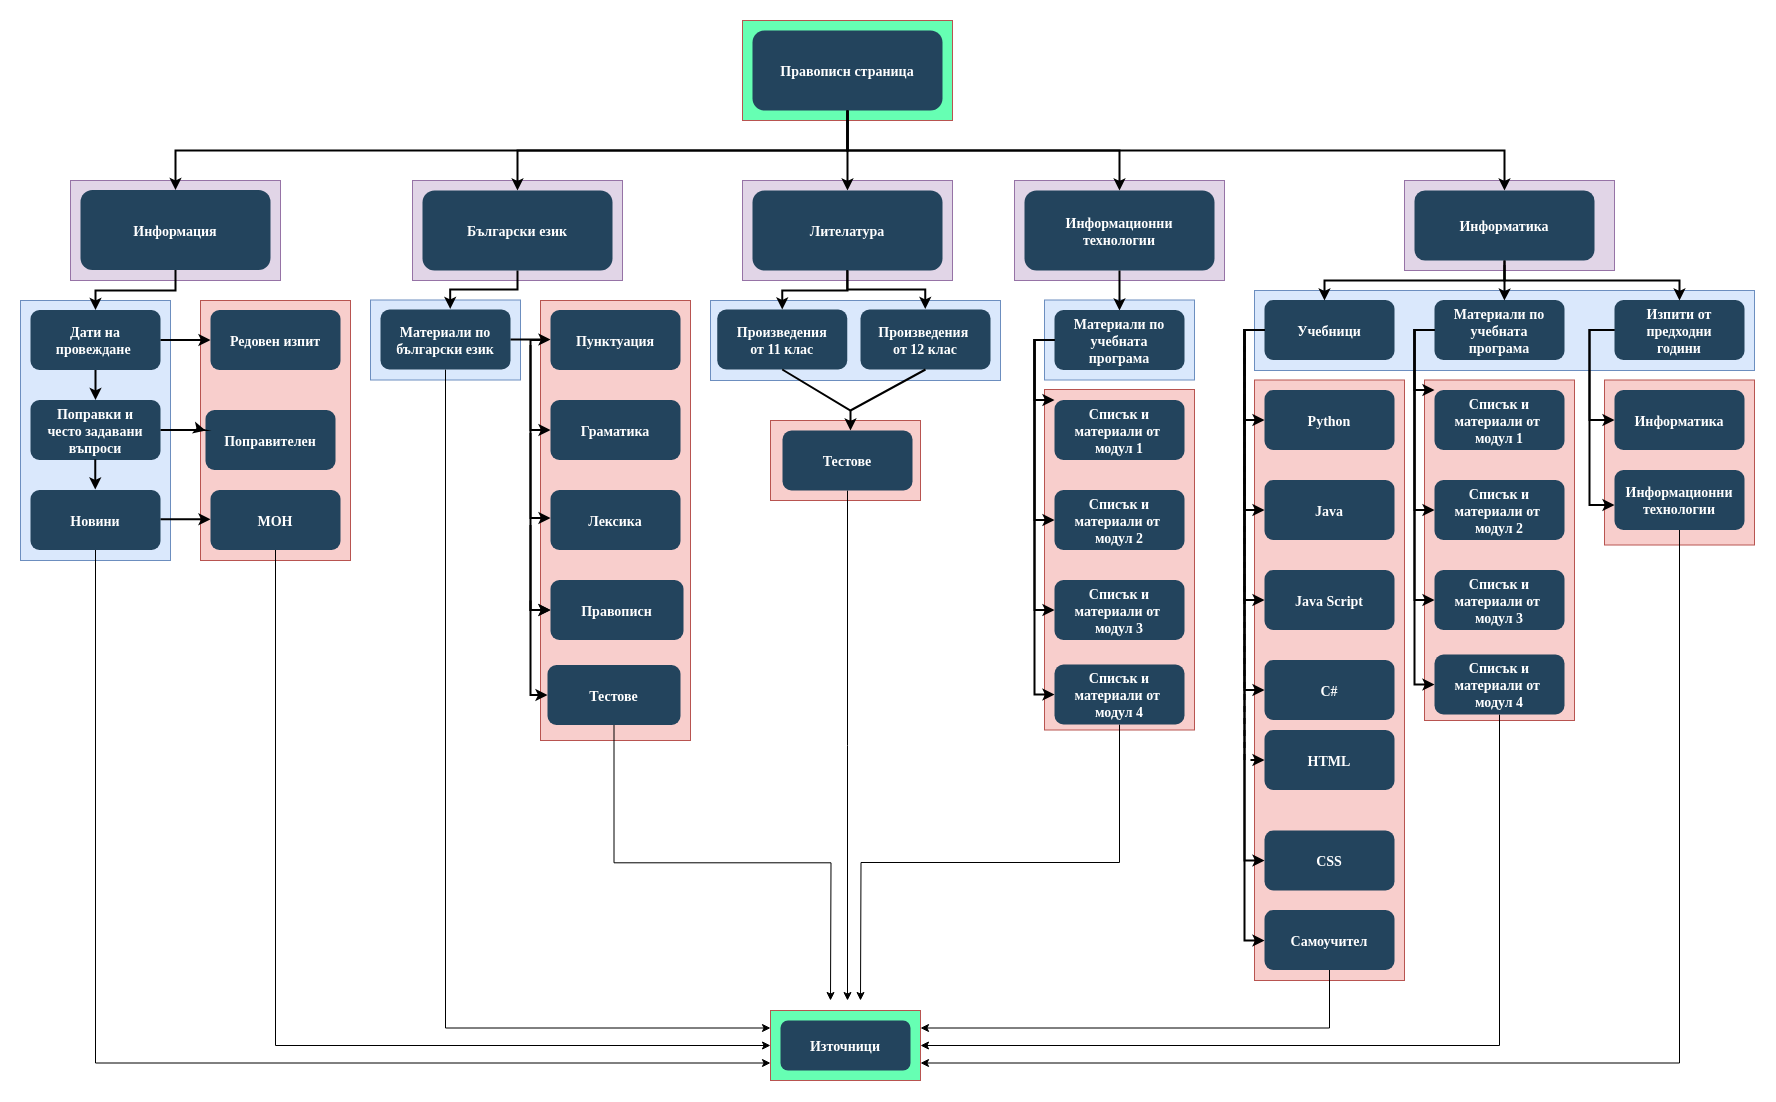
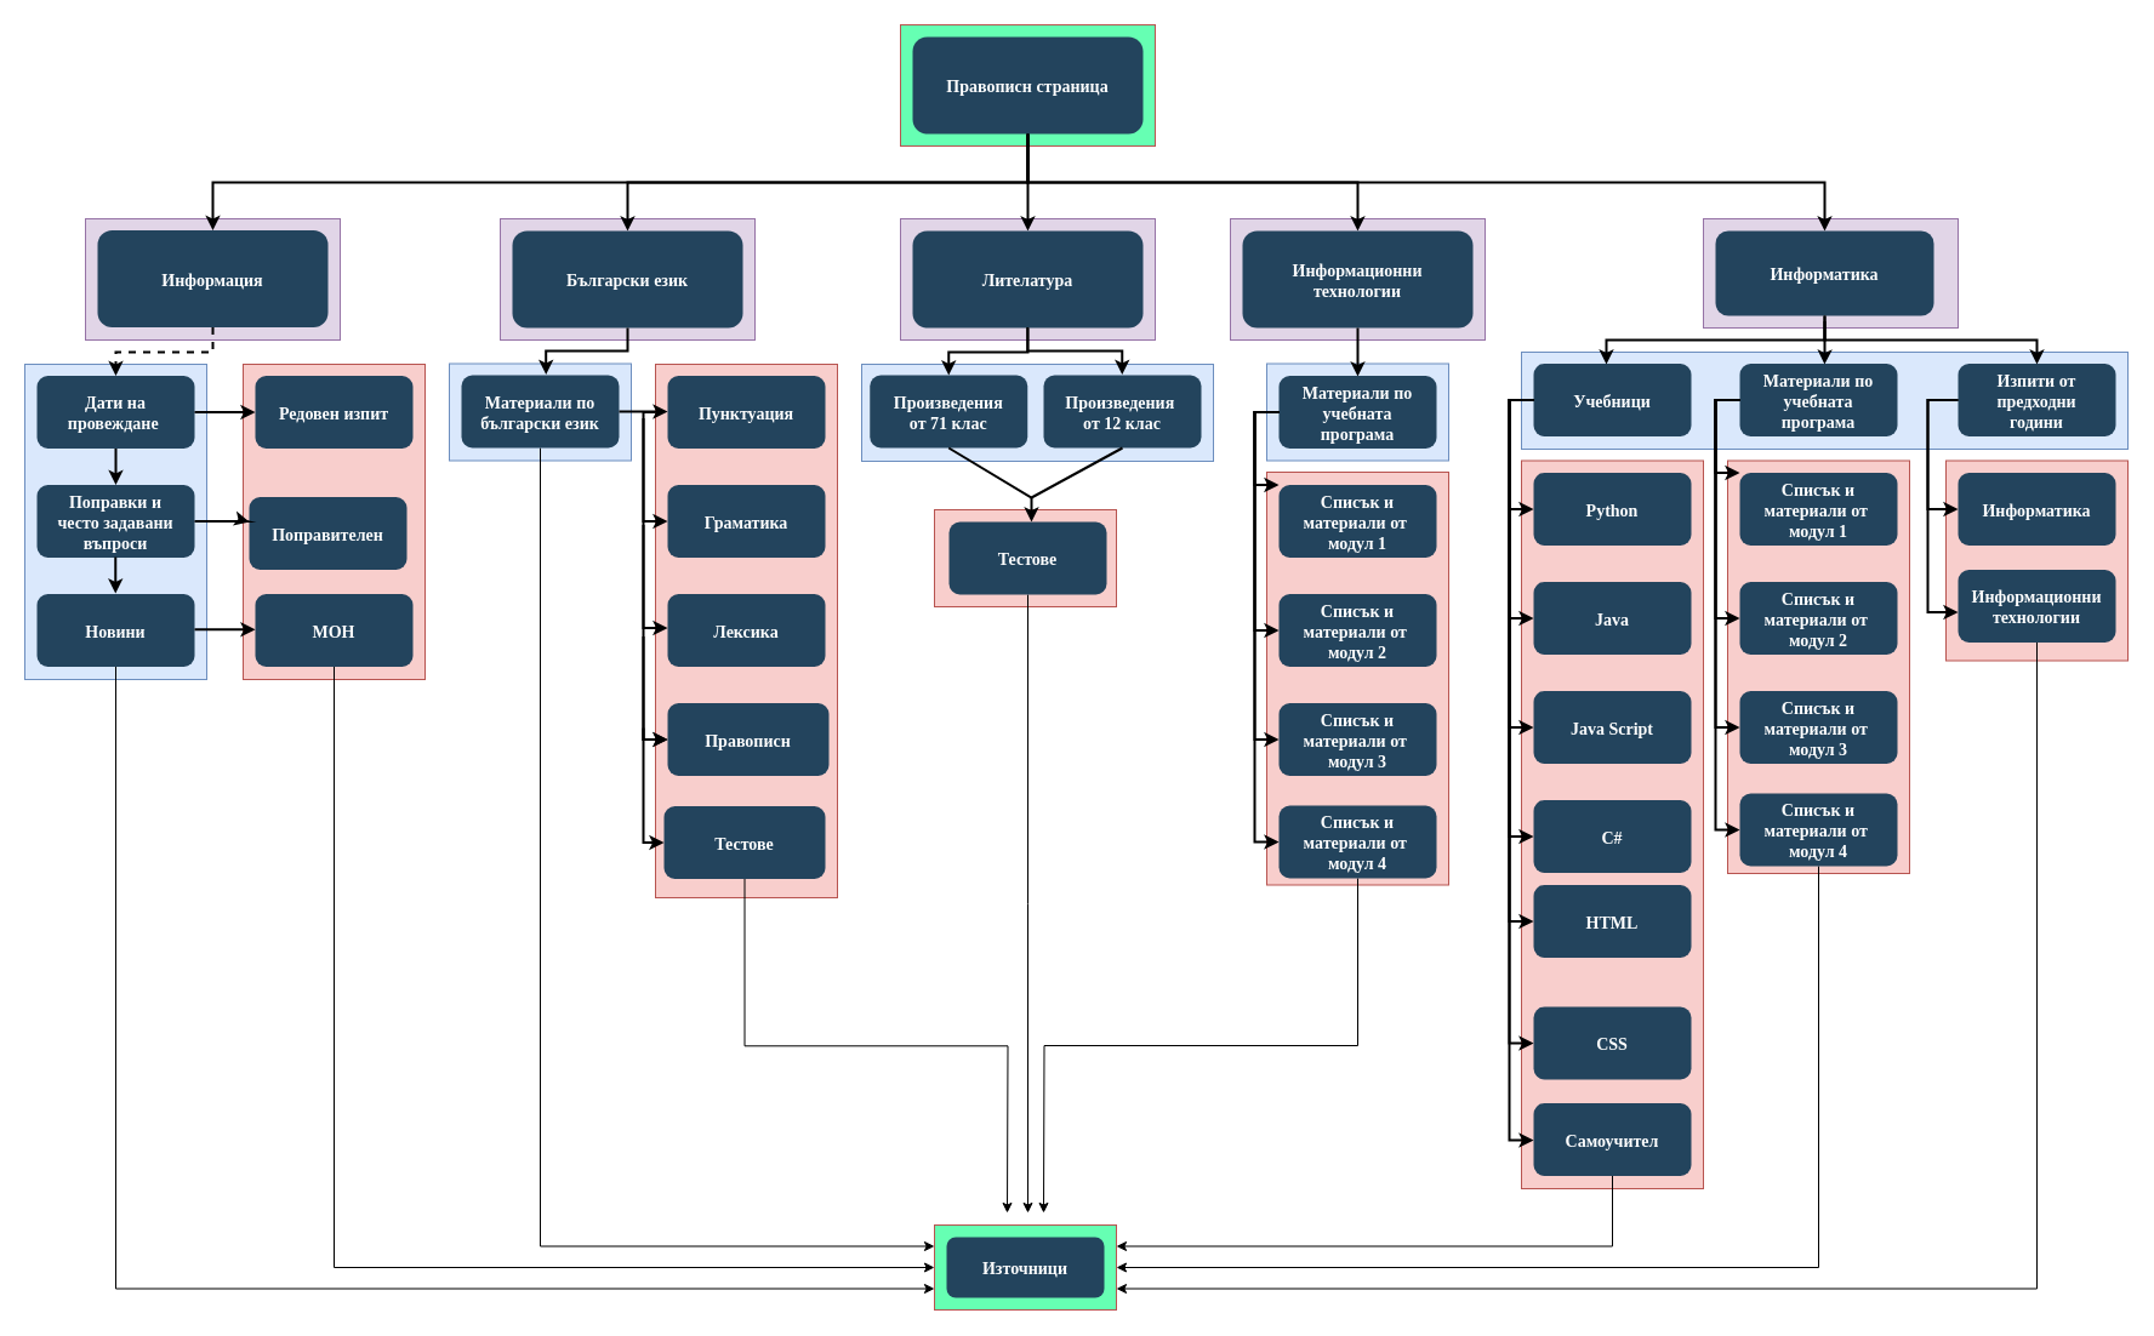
- <mxCell id="43" value="" style="edgeStyle=elbowEdgeStyle;elbow=vertical;strokeWidth=2;rounded=0" parent="1" source="26" target="27" edge="1"><mxGeometry x="-23" y="135.5" width="100" height="100" as="geometry"><mxPoint x="-50" y="89.5" as="sourcePoint" /><mxPoint x="50" y="-10.5" as="targetPoint" /></mxGeometry></mxCell>
+ <mxCell id="43" value="" style="edgeStyle=elbowEdgeStyle;elbow=vertical;strokeWidth=2;rounded=0;dashed=1;" parent="1" source="26" target="27" edge="1"><mxGeometry x="-23" y="135.5" width="100" height="100" as="geometry"><mxPoint x="-50" y="89.5" as="sourcePoint" /><mxPoint x="50" y="-10.5" as="targetPoint" /></mxGeometry></mxCell>
- <mxCell id="39" value="Произведения&#10;от 11 клас" style="rounded=1;fillColor=#23445D;gradientColor=none;strokeColor=none;fontColor=#FFFFFF;fontStyle=1;fontFamily=Tahoma;fontSize=14" parent="1" vertex="1"><mxGeometry x="716.75" y="309" width="130" height="60" as="geometry" /></mxCell>
+ <mxCell id="39" value="Произведения&#10;от 71 клас" style="rounded=1;fillColor=#23445D;gradientColor=none;strokeColor=none;fontColor=#FFFFFF;fontStyle=1;fontFamily=Tahoma;fontSize=14" parent="1" vertex="1"><mxGeometry x="716.75" y="309" width="130" height="60" as="geometry" /></mxCell>
- <mxCell id="75" value="" style="edgeStyle=elbowEdgeStyle;elbow=horizontal;strokeWidth=2;rounded=0;dashed=1;" parent="1" source="60" target="65" edge="1"><mxGeometry x="-23" y="135.5" width="100" height="100" as="geometry"><mxPoint x="-326" y="79.5" as="sourcePoint" /><mxPoint x="-226" y="-20.5" as="targetPoint" /><Array as="points"><mxPoint x="1244" y="569.5" /></Array></mxGeometry></mxCell>
+ <mxCell id="75" value="" style="edgeStyle=elbowEdgeStyle;elbow=horizontal;strokeWidth=2;rounded=0" parent="1" source="60" target="65" edge="1"><mxGeometry x="-23" y="135.5" width="100" height="100" as="geometry"><mxPoint x="-326" y="79.5" as="sourcePoint" /><mxPoint x="-226" y="-20.5" as="targetPoint" /><Array as="points"><mxPoint x="1244" y="569.5" /></Array></mxGeometry></mxCell>
